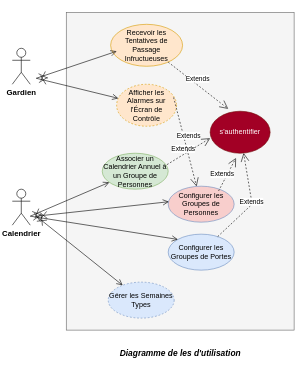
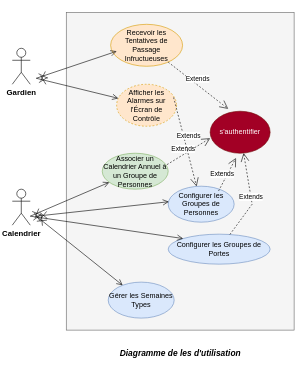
- <mxCell id="3" value="Configurer les Groupes de Personnes" style="ellipse;whiteSpace=wrap;html=1;fillColor=#f8cecc;strokeColor=#6c8ebf;" vertex="1" parent="1"><mxGeometry x="280" y="310" width="110" height="60" as="geometry" /></mxCell>
+ <mxCell id="3" value="Configurer les Groupes de Personnes" style="ellipse;whiteSpace=wrap;html=1;fillColor=#dae8fc;strokeColor=#6c8ebf;" vertex="1" parent="1"><mxGeometry x="280" y="310" width="110" height="60" as="geometry" /></mxCell>
- <mxCell id="5" value="Configurer les Groupes de Portes" style="ellipse;whiteSpace=wrap;html=1;fillColor=#dae8fc;strokeColor=#6c8ebf;" vertex="1" parent="1"><mxGeometry x="280" y="390" width="110" height="60" as="geometry" /></mxCell>
+ <mxCell id="5" value="Configurer les Groupes de Portes" style="ellipse;whiteSpace=wrap;html=1;fillColor=#dae8fc;strokeColor=#6c8ebf;" vertex="1" parent="1"><mxGeometry x="280" y="390" width="170" height="50" as="geometry" /></mxCell>
- <mxCell id="6" value="Gérer les Semaines Types" style="ellipse;whiteSpace=wrap;html=1;fillColor=#dae8fc;strokeColor=#6c8ebf;dashed=1;" vertex="1" parent="1"><mxGeometry x="180" y="470" width="110" height="60" as="geometry" /></mxCell>
+ <mxCell id="6" value="Gérer les Semaines Types" style="ellipse;whiteSpace=wrap;html=1;fillColor=#dae8fc;strokeColor=#6c8ebf;" vertex="1" parent="1"><mxGeometry x="180" y="470" width="110" height="60" as="geometry" /></mxCell>
